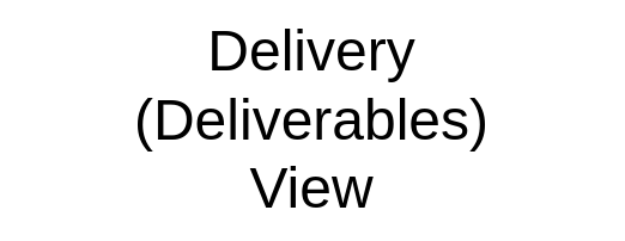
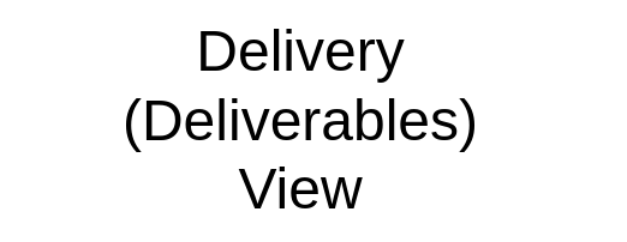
- <mxCell id="2" value="Delivery &lt;br&gt;(Deliverables)&lt;br&gt;View" style="text;html=1;strokeColor=none;fillColor=none;align=center;verticalAlign=middle;whiteSpace=wrap;rounded=0;fontSize=48;opacity=30;" vertex="1" parent="1"><mxGeometry x="20" y="20" width="480" height="160" as="geometry" /></mxCell>
+ <mxCell id="2" value="Delivery &lt;br&gt;(Deliverables)&lt;br&gt;View" style="text;html=1;strokeColor=none;fillColor=none;align=center;verticalAlign=middle;whiteSpace=wrap;rounded=0;fontSize=48;opacity=30;" vertex="1" parent="1"><mxGeometry x="10" y="20" width="480" height="160" as="geometry" /></mxCell>
